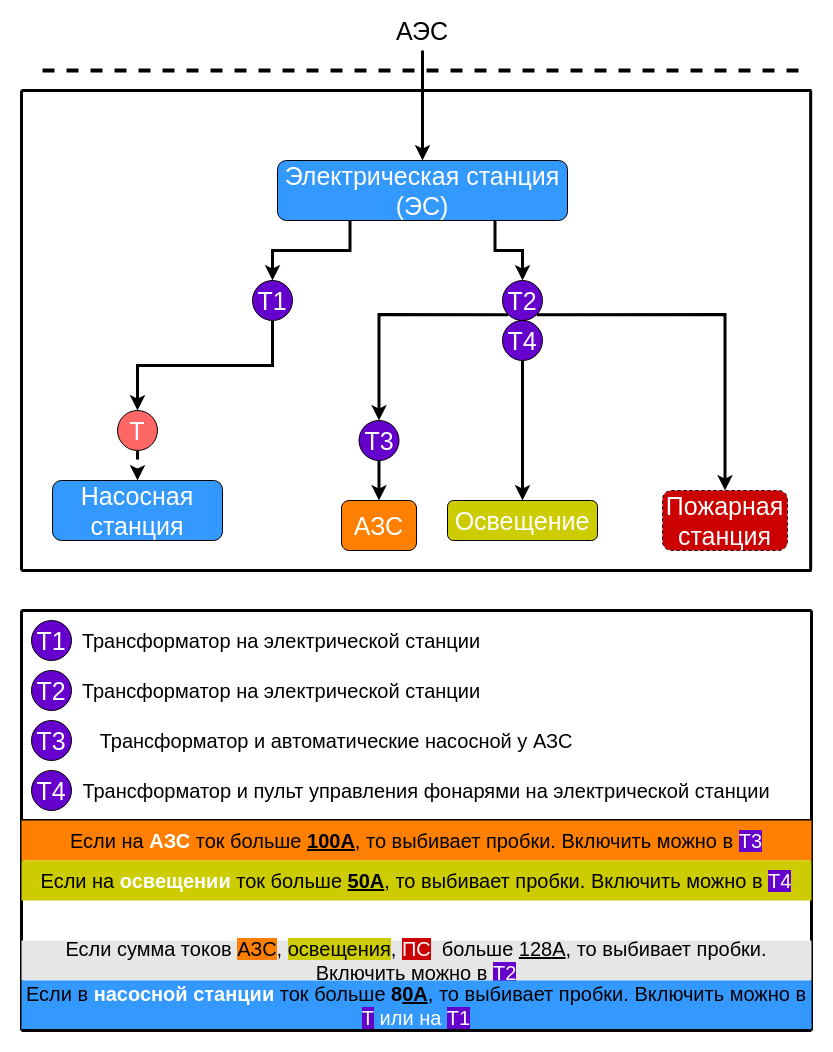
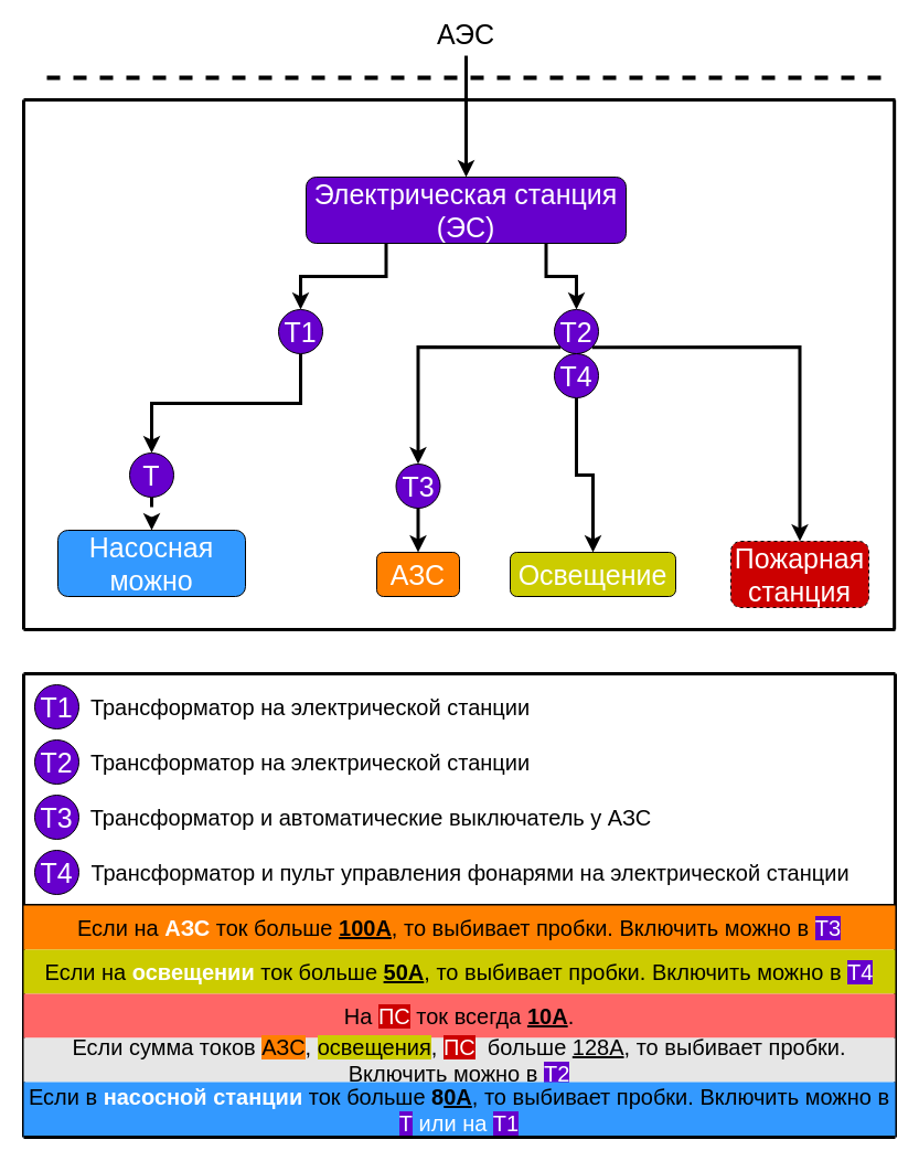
- <mxCell id="7" value="&lt;span style=&quot;font-size: 25px&quot;&gt;&lt;font color=&quot;#ffffff&quot;&gt;Электрическая станция (ЭС)&lt;/font&gt;&lt;/span&gt;" style="rounded=1;whiteSpace=wrap;html=1;fillColor=#3399ff;" vertex="1" parent="1"><mxGeometry x="277" y="160" width="290" height="60" as="geometry" /></mxCell>
+ <mxCell id="7" value="&lt;span style=&quot;font-size: 25px&quot;&gt;&lt;font color=&quot;#ffffff&quot;&gt;Электрическая станция (ЭС)&lt;/font&gt;&lt;/span&gt;" style="rounded=1;whiteSpace=wrap;html=1;fillColor=#6600CC;" vertex="1" parent="1"><mxGeometry x="277" y="160" width="290" height="60" as="geometry" /></mxCell>
- <mxCell id="39" value="&lt;font color=&quot;#ffffff&quot; style=&quot;font-size: 25px&quot;&gt;Т&lt;/font&gt;" style="ellipse;whiteSpace=wrap;html=1;aspect=fixed;fillColor=#ff6666;" vertex="1" parent="1"><mxGeometry x="117" y="410" width="40" height="40" as="geometry" /></mxCell>
+ <mxCell id="39" value="&lt;font color=&quot;#ffffff&quot; style=&quot;font-size: 25px&quot;&gt;Т&lt;/font&gt;" style="ellipse;whiteSpace=wrap;html=1;aspect=fixed;fillColor=#6600CC;" vertex="1" parent="1"><mxGeometry x="117" y="410" width="40" height="40" as="geometry" /></mxCell>
- <mxCell id="10" value="&lt;span style=&quot;font-size: 25px&quot;&gt;&lt;font color=&quot;#ffffff&quot;&gt;Насосная станция&lt;/font&gt;&lt;/span&gt;" style="rounded=1;whiteSpace=wrap;html=1;fillColor=#3399FF;" vertex="1" parent="1"><mxGeometry x="52" y="480" width="170" height="60" as="geometry" /></mxCell>
+ <mxCell id="10" value="&lt;span style=&quot;font-size: 25px&quot;&gt;&lt;font color=&quot;#ffffff&quot;&gt;Насосная можно&lt;/font&gt;&lt;/span&gt;" style="rounded=1;whiteSpace=wrap;html=1;fillColor=#3399FF;" vertex="1" parent="1"><mxGeometry x="52" y="480" width="170" height="60" as="geometry" /></mxCell>
- <mxCell id="11" value="&lt;span style=&quot;font-size: 25px&quot;&gt;&lt;font color=&quot;#ffffff&quot;&gt;Освещение&lt;/font&gt;&lt;/span&gt;" style="rounded=1;whiteSpace=wrap;html=1;fillColor=#CCCC00;" vertex="1" parent="1"><mxGeometry x="447" y="500" width="150" height="40" as="geometry" /></mxCell>
+ <mxCell id="11" value="&lt;span style=&quot;font-size: 25px&quot;&gt;&lt;font color=&quot;#ffffff&quot;&gt;Освещение&lt;/font&gt;&lt;/span&gt;" style="rounded=1;whiteSpace=wrap;html=1;fillColor=#CCCC00;" vertex="1" parent="1"><mxGeometry x="462" y="500" width="150" height="40" as="geometry" /></mxCell>
- <mxCell id="8" value="&lt;span style=&quot;font-size: 25px&quot;&gt;&lt;font color=&quot;#ffffff&quot;&gt;АЗС&lt;/font&gt;&lt;/span&gt;" style="rounded=1;whiteSpace=wrap;html=1;fillColor=#FF8000;" vertex="1" parent="1"><mxGeometry x="341" y="500" width="75" height="50" as="geometry" /></mxCell>
+ <mxCell id="8" value="&lt;span style=&quot;font-size: 25px&quot;&gt;&lt;font color=&quot;#ffffff&quot;&gt;АЗС&lt;/font&gt;&lt;/span&gt;" style="rounded=1;whiteSpace=wrap;html=1;fillColor=#FF8000;" vertex="1" parent="1"><mxGeometry x="341" y="500" width="75" height="40" as="geometry" /></mxCell>
- <mxCell id="26" value="&lt;font style=&quot;font-size: 20px&quot;&gt;Трансформатор и автоматические насосной у АЗС&lt;/font&gt;" style="text;html=1;strokeColor=none;fillColor=none;align=center;verticalAlign=middle;whiteSpace=wrap;rounded=0;" vertex="1" parent="1"><mxGeometry x="61" y="730" width="550" height="20" as="geometry" /></mxCell>
+ <mxCell id="26" value="&lt;font style=&quot;font-size: 20px&quot;&gt;Трансформатор и автоматические выключатель у АЗС&lt;/font&gt;" style="text;html=1;strokeColor=none;fillColor=none;align=center;verticalAlign=middle;whiteSpace=wrap;rounded=0;" vertex="1" parent="1"><mxGeometry x="61" y="730" width="550" height="20" as="geometry" /></mxCell>
+ <mxCell id="35" value="&lt;font style=&quot;font-size: 20px&quot;&gt;На &lt;font color=&quot;#ffffff&quot; style=&quot;background-color: rgb(204 , 0 , 0)&quot;&gt;ПС&lt;/font&gt;&lt;font color=&quot;#ffffff&quot;&gt;&amp;nbsp;&lt;/font&gt;ток всегда &lt;u&gt;&lt;b&gt;10А&lt;/b&gt;&lt;/u&gt;.&lt;/font&gt;" style="text;html=1;strokeColor=none;align=center;verticalAlign=middle;whiteSpace=wrap;rounded=0;fillColor=#FF6666;" vertex="1" parent="1"><mxGeometry x="21" y="900" width="790" height="40" as="geometry" /></mxCell>
